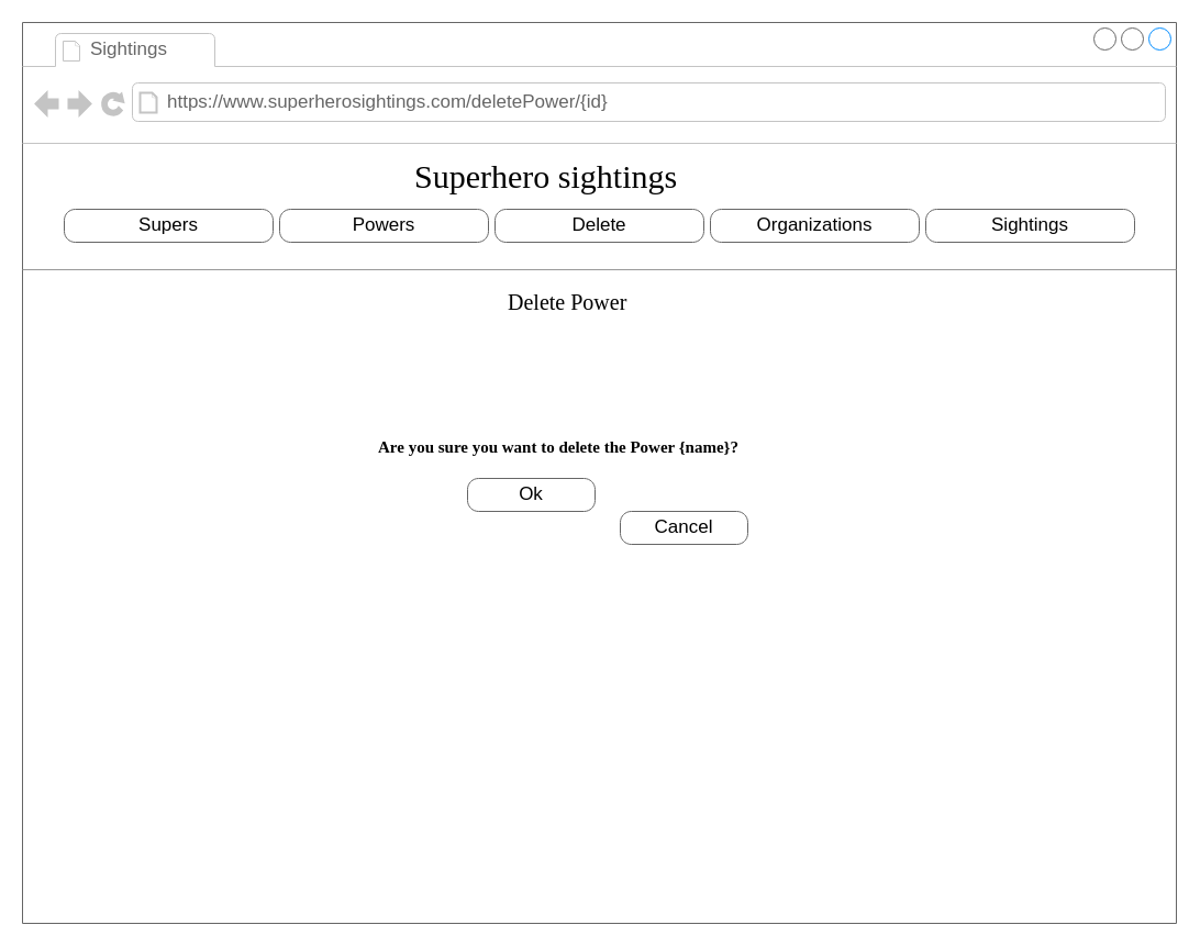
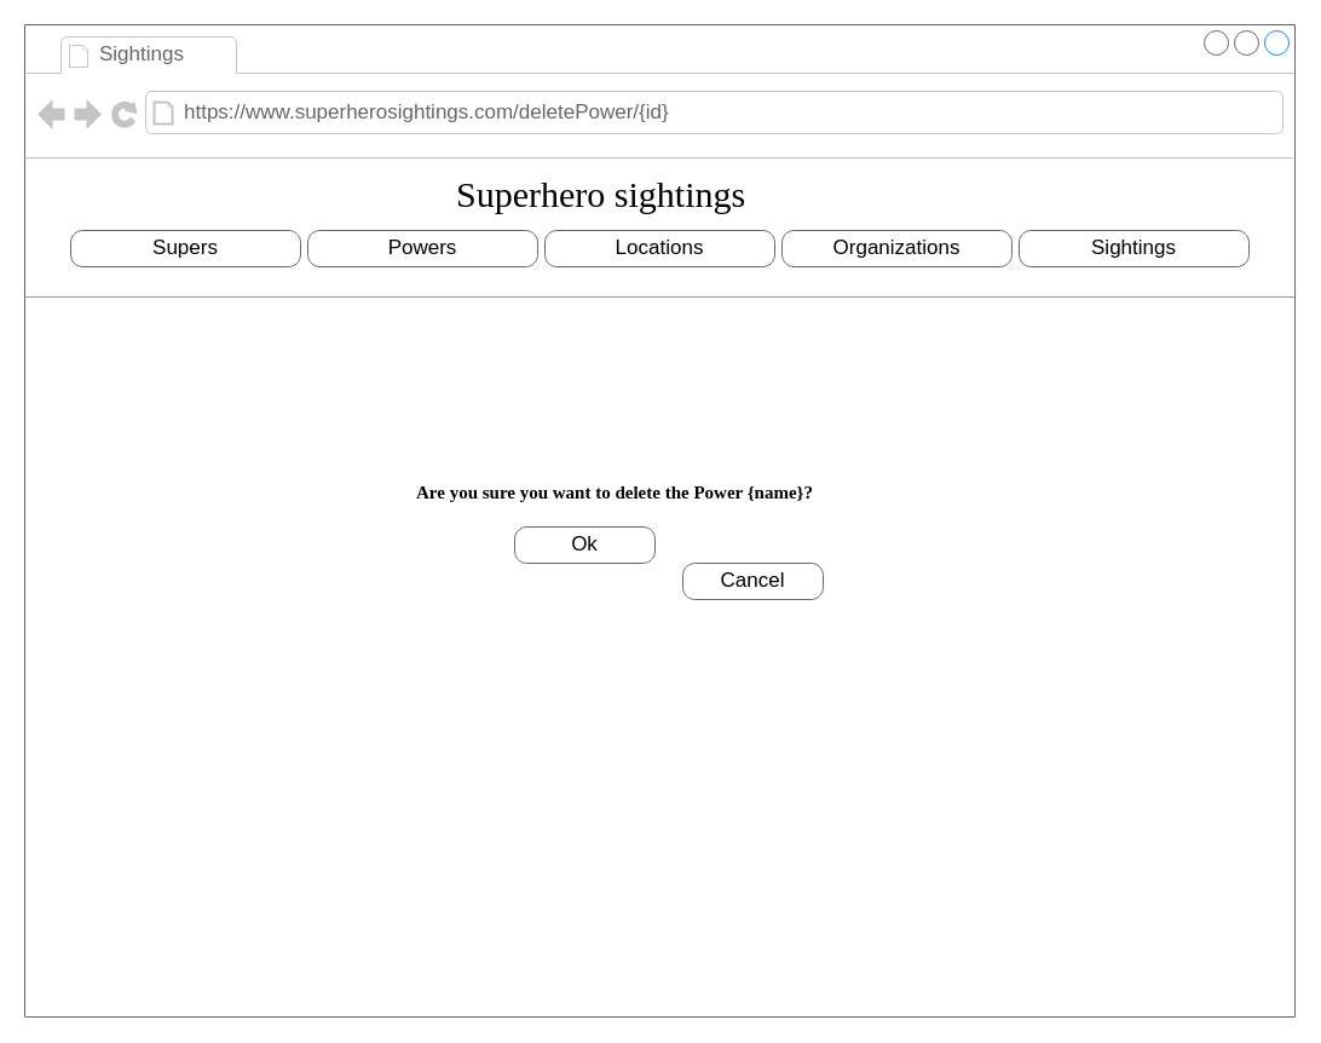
- <mxCell id="9" value="Delete" style="strokeWidth=1;shadow=0;dashed=0;align=center;html=1;shape=mxgraph.mockup.buttons.button;strokeColor=#666666;mainText=;buttonStyle=round;fontSize=17;fontStyle=0;fillColor=none;whiteSpace=wrap;rounded=0;labelBackgroundColor=none;" parent="2" vertex="1"><mxGeometry x="430" y="170" width="190" height="30" as="geometry" /></mxCell>
+ <mxCell id="9" value="Locations" style="strokeWidth=1;shadow=0;dashed=0;align=center;html=1;shape=mxgraph.mockup.buttons.button;strokeColor=#666666;mainText=;buttonStyle=round;fontSize=17;fontStyle=0;fillColor=none;whiteSpace=wrap;rounded=0;labelBackgroundColor=none;" parent="2" vertex="1"><mxGeometry x="430" y="170" width="190" height="30" as="geometry" /></mxCell>
- <mxCell id="12" value="Delete Power" style="text;html=1;points=[];align=left;verticalAlign=top;spacingTop=-4;fontSize=20;fontFamily=Verdana" parent="2" vertex="1"><mxGeometry x="440" y="240" width="170" height="30" as="geometry" /></mxCell>
